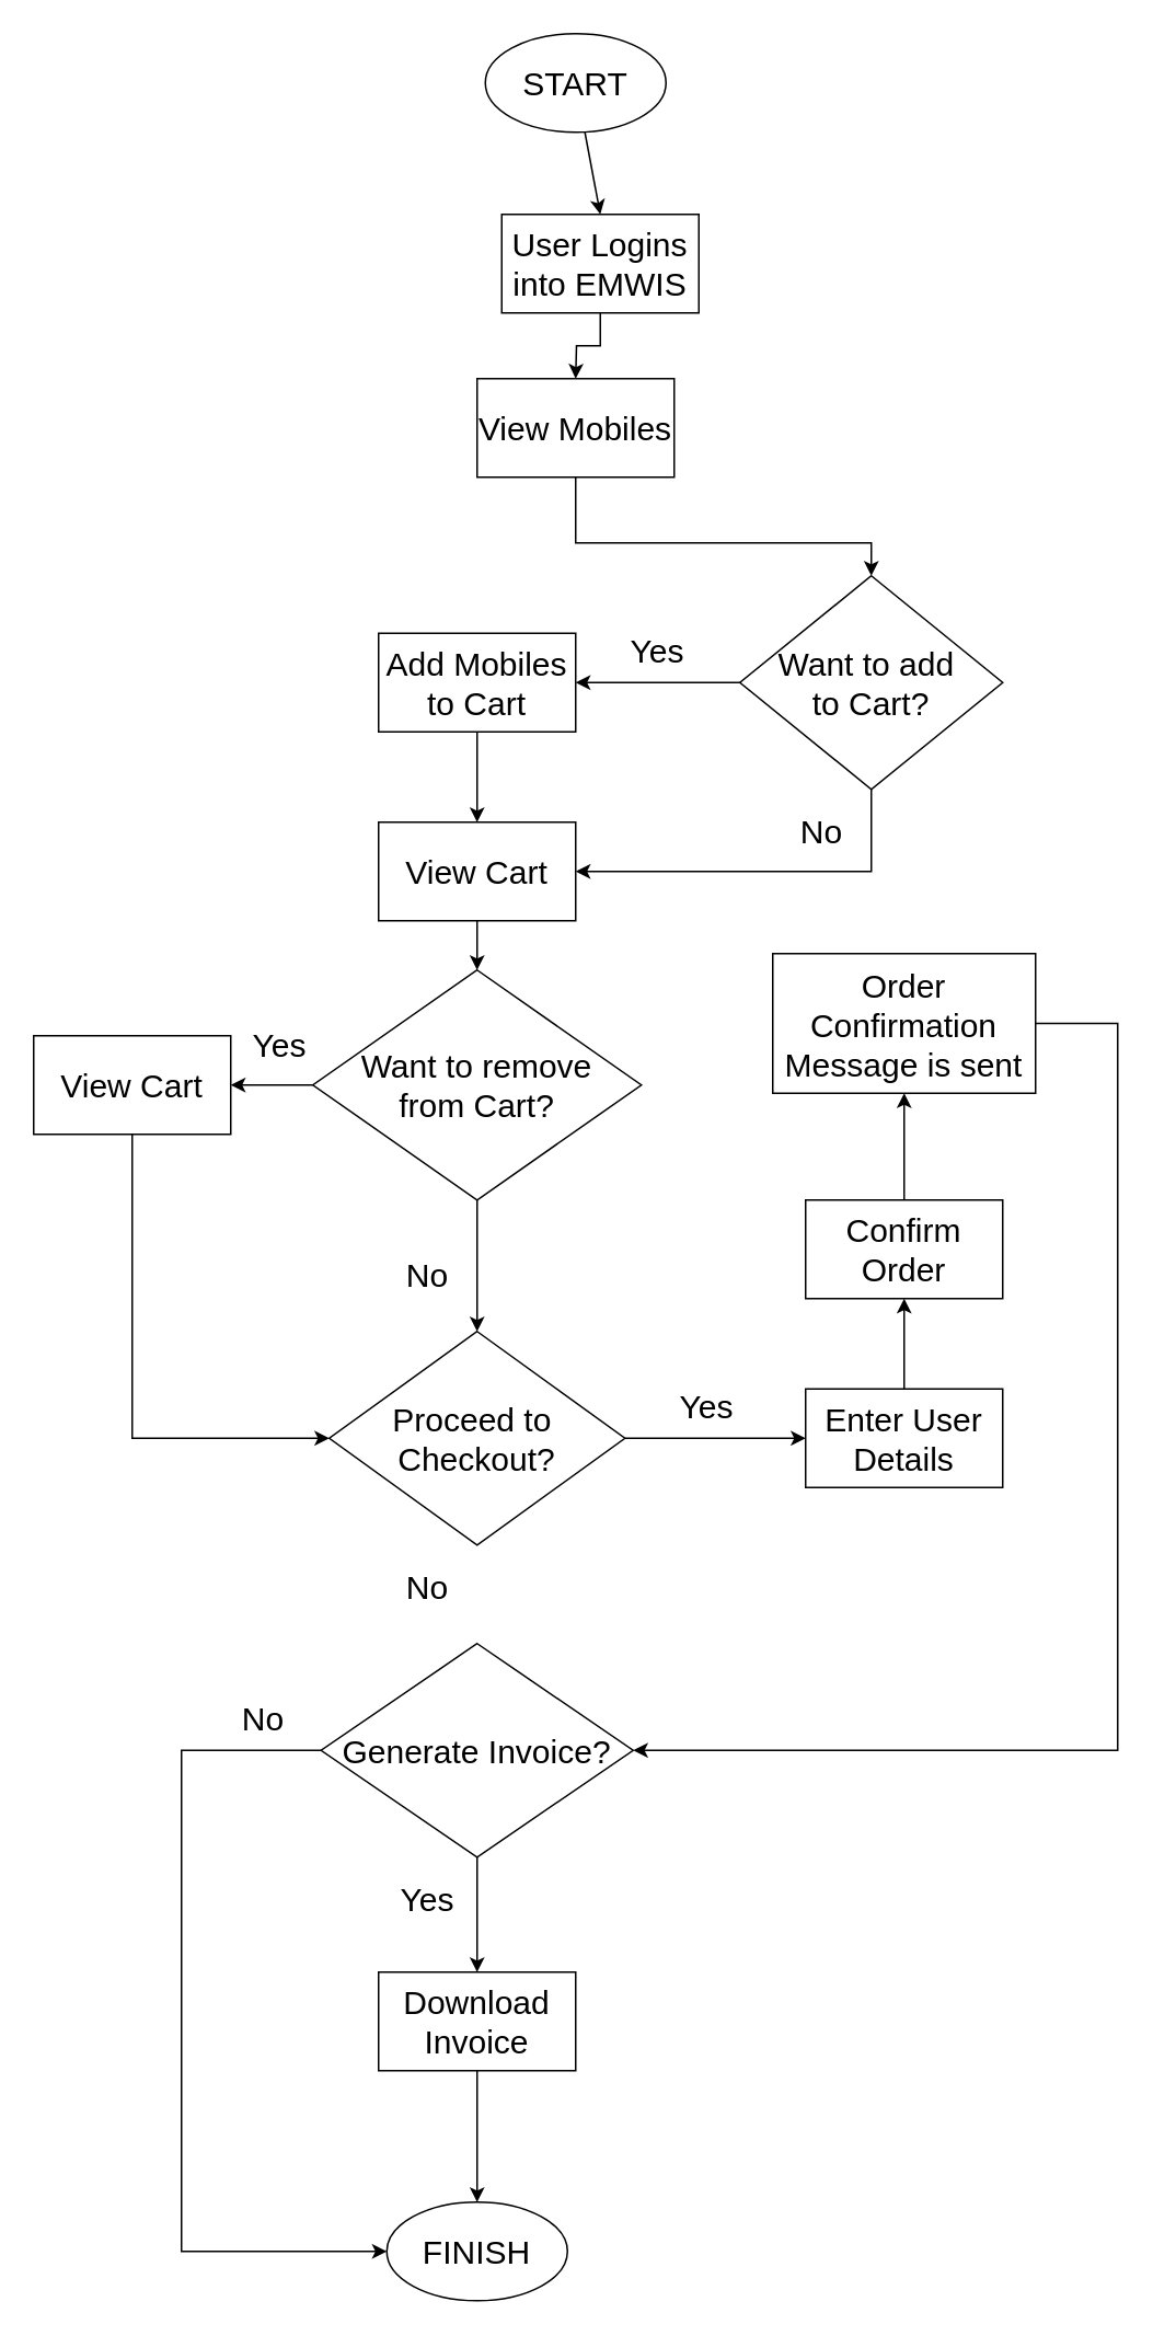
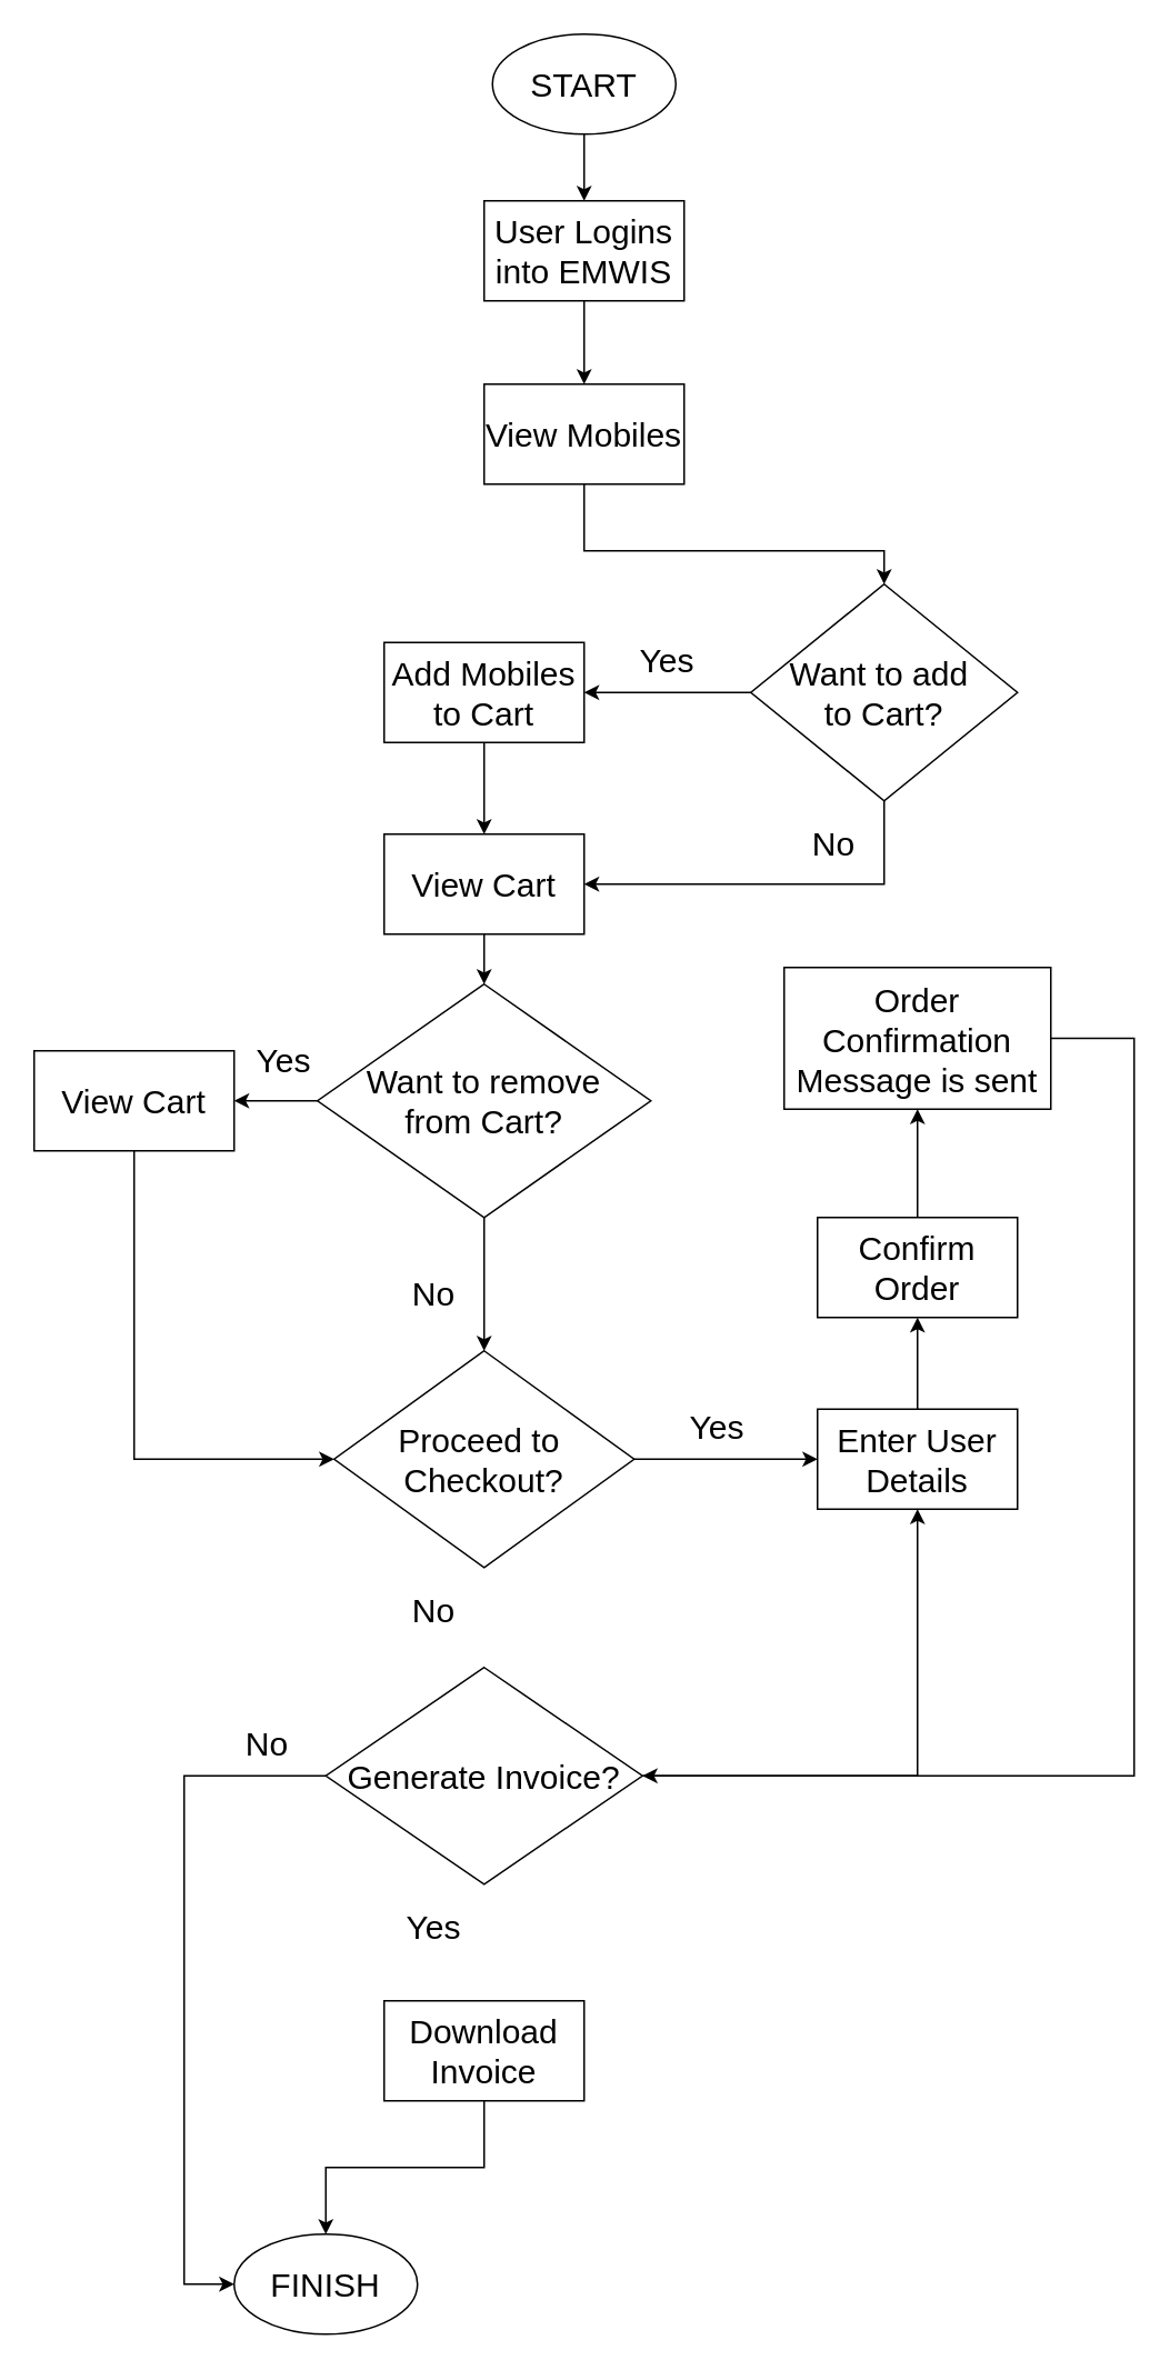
- <mxCell id="5" value="User Logins into EMWIS" style="rounded=0;whiteSpace=wrap;html=1;fontSize=20;" parent="1" vertex="1"><mxGeometry x="305" y="130" width="120" height="60" as="geometry" /></mxCell>
+ <mxCell id="5" value="User Logins into EMWIS" style="rounded=0;whiteSpace=wrap;html=1;fontSize=20;" parent="1" vertex="1"><mxGeometry x="290" y="120" width="120" height="60" as="geometry" /></mxCell>
- <mxCell id="33" style="edgeStyle=orthogonalEdgeStyle;rounded=0;orthogonalLoop=1;jettySize=auto;html=1;" edge="1" parent="1" source="35" target="38"><mxGeometry relative="1" as="geometry" /></mxCell>
+ <mxCell id="33" style="edgeStyle=orthogonalEdgeStyle;rounded=0;orthogonalLoop=1;jettySize=auto;html=1;" edge="1" parent="1" source="35" target="27"><mxGeometry relative="1" as="geometry" /></mxCell>
- <mxCell id="40" value="FINISH" style="ellipse;whiteSpace=wrap;html=1;fontSize=20;" vertex="1" parent="1"><mxGeometry x="235" y="1340" width="110" height="60" as="geometry" /></mxCell>
+ <mxCell id="40" value="FINISH" style="ellipse;whiteSpace=wrap;html=1;fontSize=20;" vertex="1" parent="1"><mxGeometry x="140" y="1340" width="110" height="60" as="geometry" /></mxCell>
